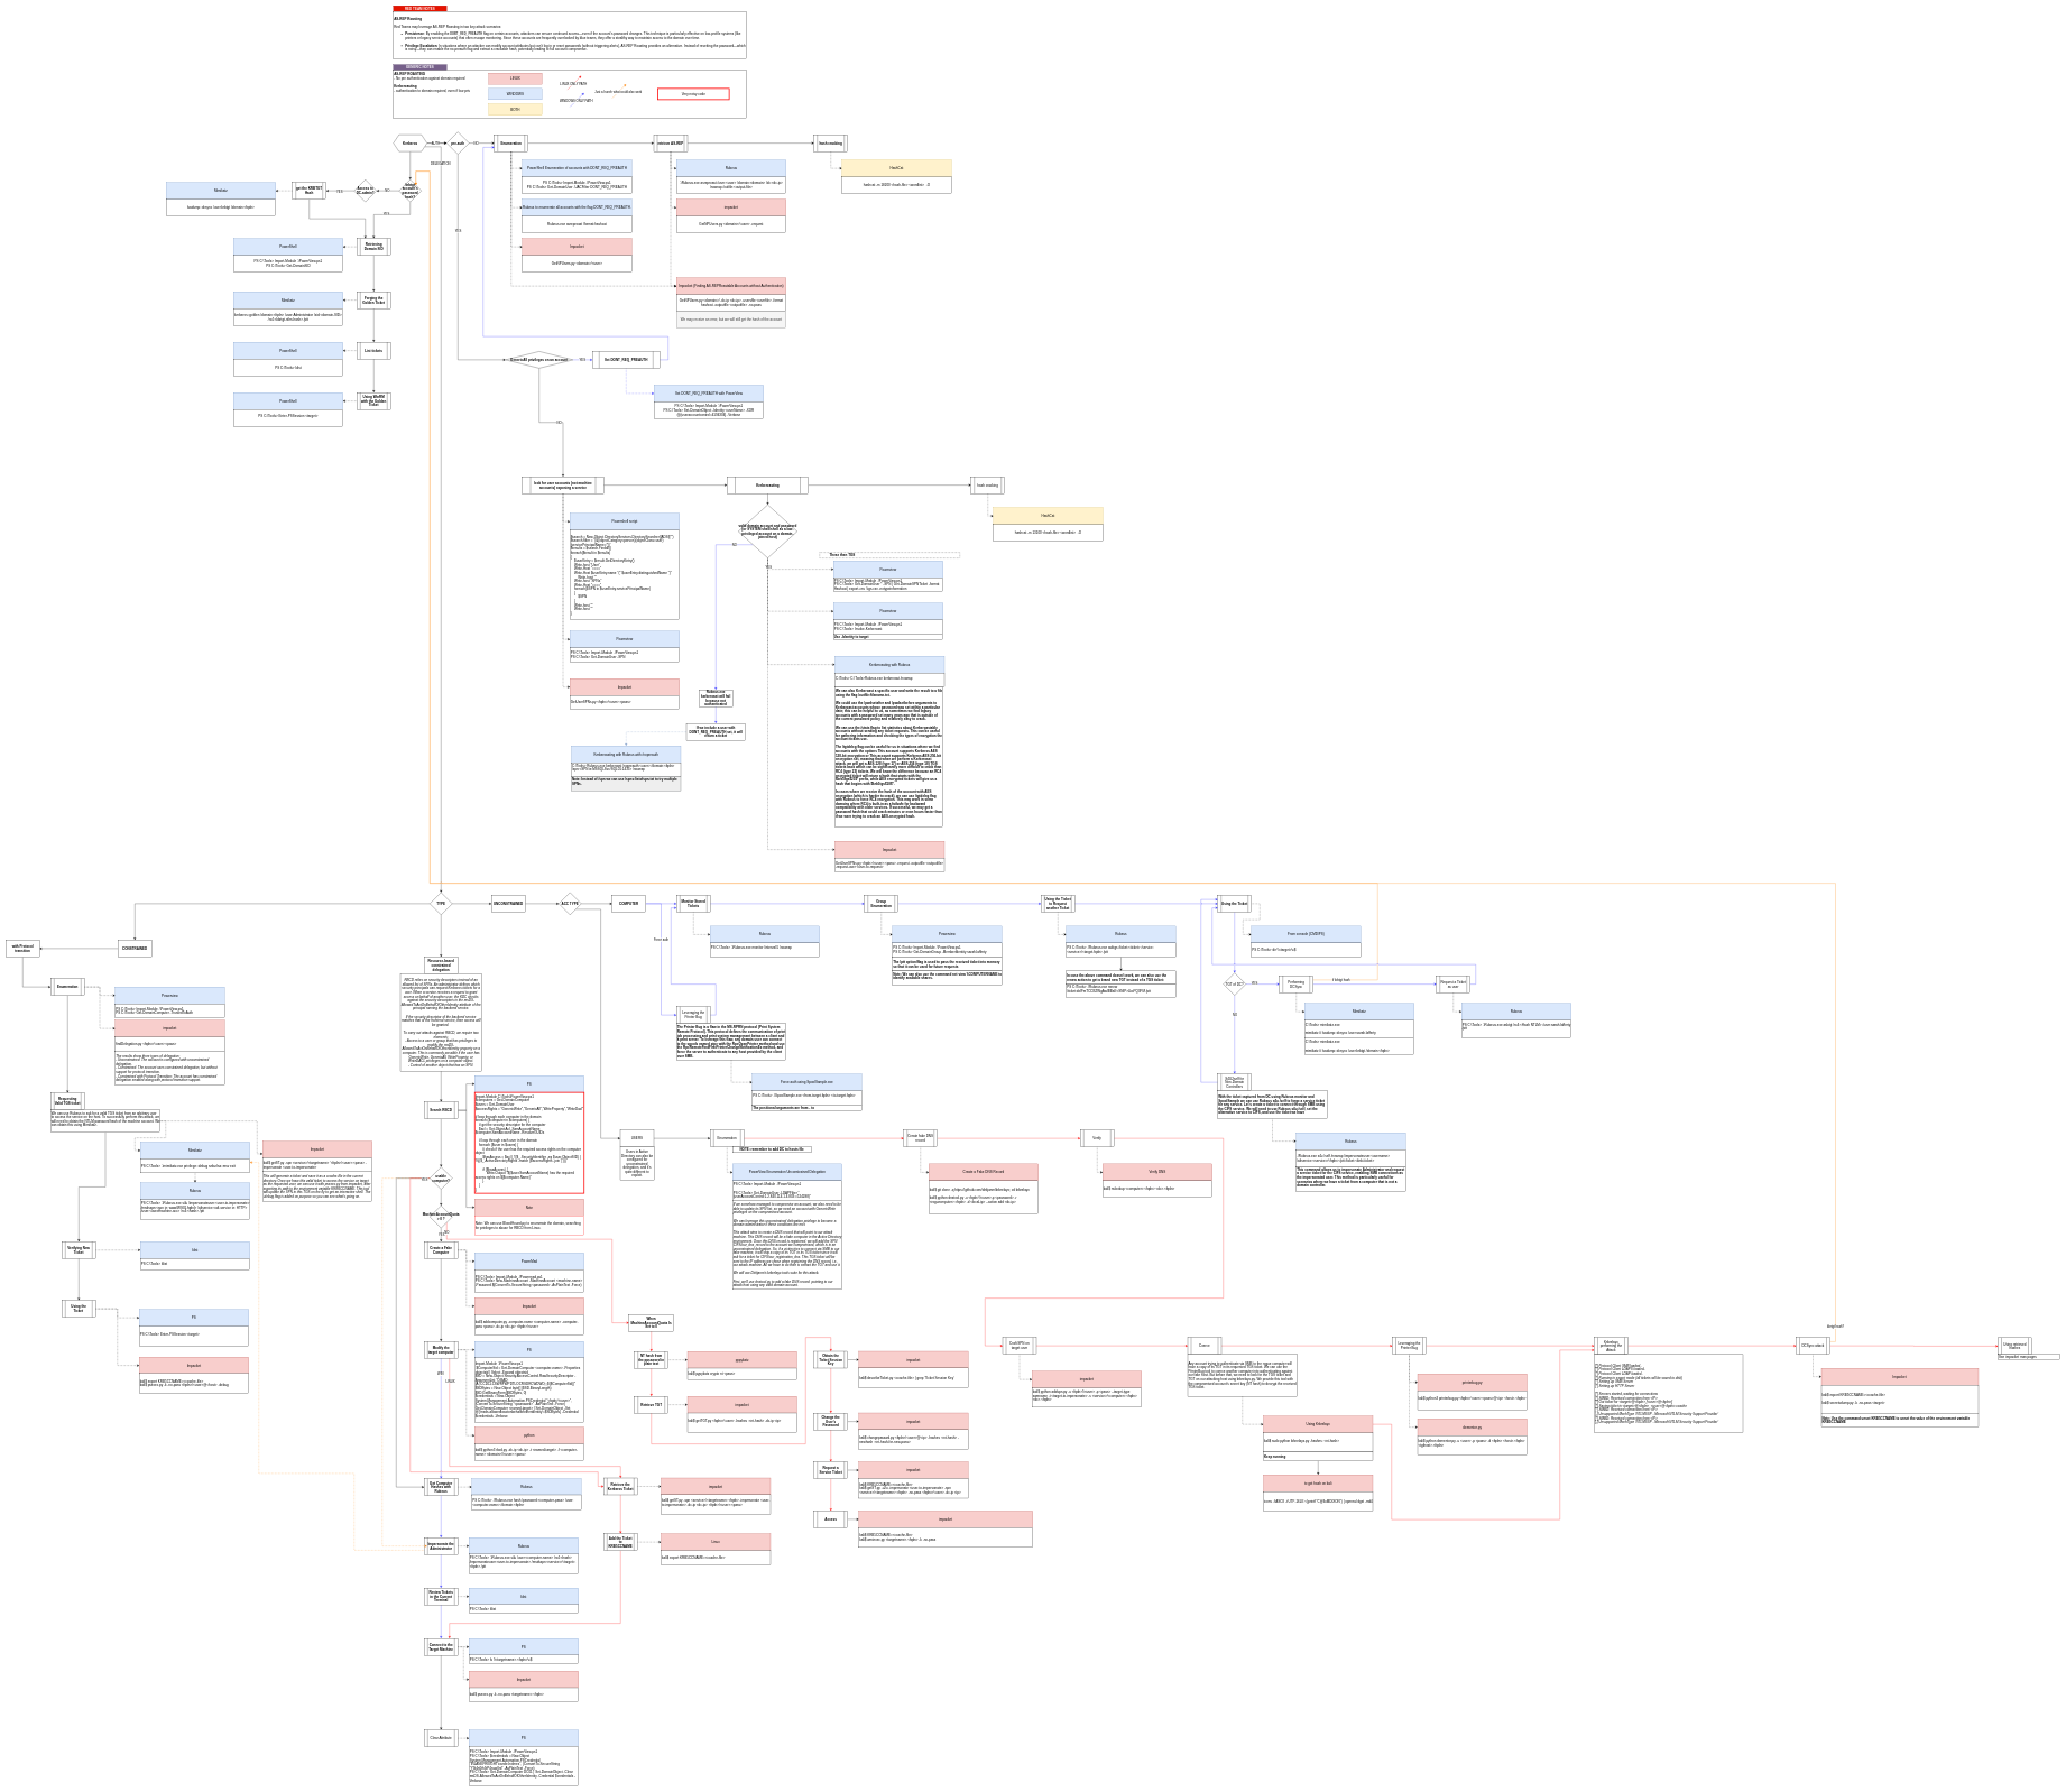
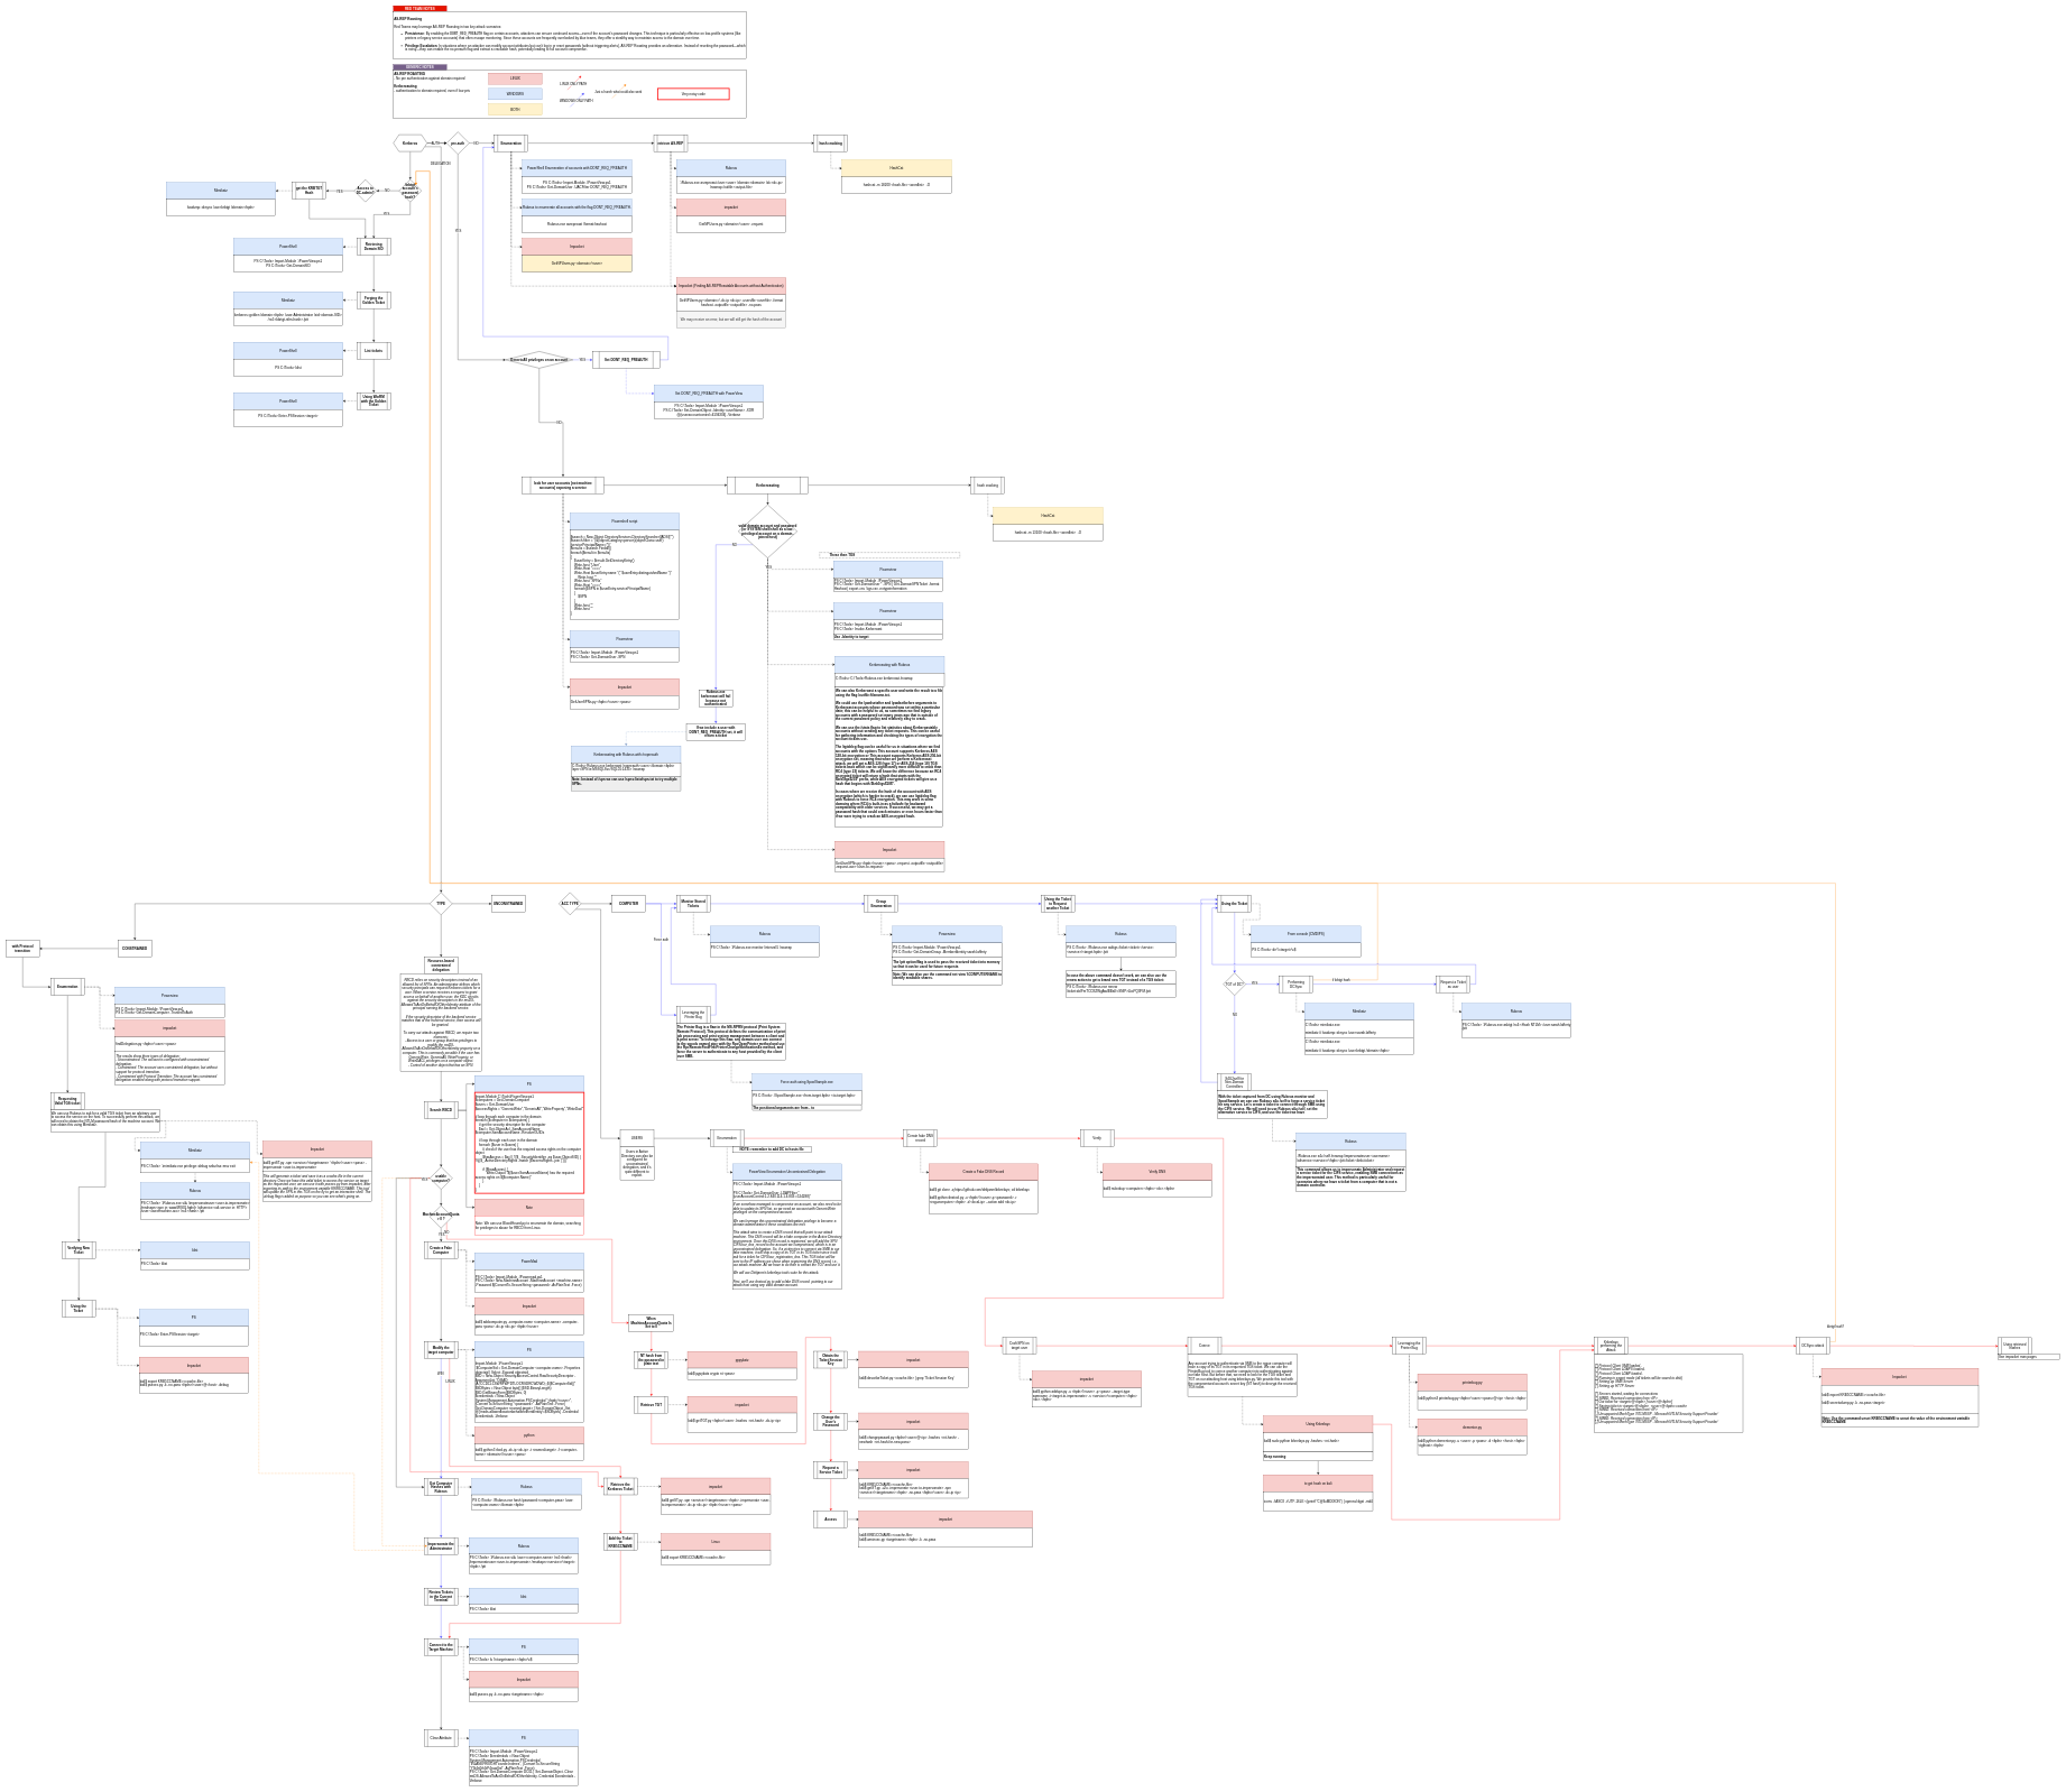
- <mxCell id="47" value="GetNPUsers.py &amp;lt;domain&amp;gt;/&amp;lt;user&amp;gt;" style="whiteSpace=wrap;html=1;rounded=0;" parent="1" vertex="1"><mxGeometry x="1862" y="910" width="390" height="60" as="geometry" /></mxCell>
+ <mxCell id="47" value="GetNPUsers.py &amp;lt;domain&amp;gt;/&amp;lt;user&amp;gt;" style="whiteSpace=wrap;html=1;rounded=0;fillColor=#fff2cc;" parent="1" vertex="1"><mxGeometry x="1862" y="910" width="390" height="60" as="geometry" /></mxCell>
- <mxCell id="104" style="edgeStyle=orthogonalEdgeStyle;rounded=0;orthogonalLoop=1;jettySize=auto;html=1;exitX=1;exitY=0.5;exitDx=0;exitDy=0;entryX=0;entryY=0.5;entryDx=0;entryDy=0;" parent="1" source="105" target="108" edge="1"><mxGeometry relative="1" as="geometry"><mxPoint x="1992" y="3223" as="targetPoint" /></mxGeometry></mxCell>
- <mxCell id="144" value="&lt;div&gt;&lt;div&gt;&lt;div&gt;&lt;div&gt;&lt;b&gt;The positional arguments are from - to&lt;/b&gt;&lt;/div&gt;&lt;/div&gt;&lt;/div&gt;&lt;/div&gt;" style="whiteSpace=wrap;html=1;rounded=0;align=left;" parent="1" vertex="1"><mxGeometry x="2682" y="3940" width="390" height="20" as="geometry" /></mxCell>
+ <mxCell id="144" value="&lt;div&gt;&lt;div&gt;&lt;div&gt;&lt;div&gt;&lt;b&gt;The positional arguments are from - to&lt;/b&gt;&lt;/div&gt;&lt;/div&gt;&lt;/div&gt;&lt;/div&gt;" style="whiteSpace=wrap;html=1;align=left;rounded=1;" parent="1" vertex="1"><mxGeometry x="2682" y="3940" width="390" height="20" as="geometry" /></mxCell>
